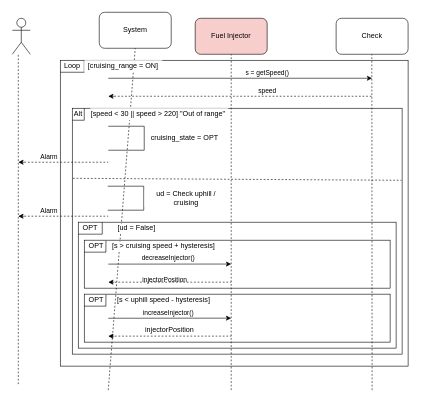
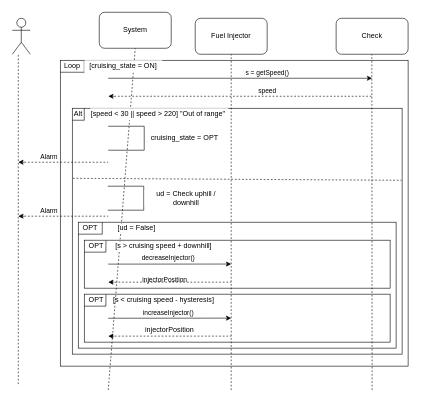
- <mxCell id="10" value="Fuel Injector" style="rounded=1;whiteSpace=wrap;html=1;fillColor=#f8cecc;" parent="1" vertex="1"><mxGeometry x="325" y="30" width="120" height="60" as="geometry" /></mxCell>
+ <mxCell id="10" value="Fuel Injector" style="rounded=1;whiteSpace=wrap;html=1;" parent="1" vertex="1"><mxGeometry x="325" y="30" width="120" height="60" as="geometry" /></mxCell>
- <mxCell id="37" value="[cruising_range = ON]" style="text;html=1;strokeColor=none;align=center;verticalAlign=middle;whiteSpace=wrap;rounded=0;shadow=0;glass=0;sketch=0;labelBackgroundColor=none;fillColor=#ffffff;" parent="1" vertex="1"><mxGeometry x="140" y="100" width="130" height="20" as="geometry" /></mxCell>
+ <mxCell id="37" value="[cruising_state = ON]" style="text;html=1;strokeColor=none;align=center;verticalAlign=middle;whiteSpace=wrap;rounded=0;shadow=0;glass=0;sketch=0;labelBackgroundColor=none;fillColor=#ffffff;" parent="1" vertex="1"><mxGeometry x="140" y="100" width="130" height="20" as="geometry" /></mxCell>
- <mxCell id="43" value="ud = Check uphill / cruising" style="text;html=1;strokeColor=none;fillColor=none;align=center;verticalAlign=middle;whiteSpace=wrap;rounded=0;shadow=0;glass=0;labelBackgroundColor=#ffffff;sketch=0;" parent="1" vertex="1"><mxGeometry x="240" y="310" width="140" height="40" as="geometry" /></mxCell>
+ <mxCell id="43" value="ud = Check uphill / downhill" style="text;html=1;strokeColor=none;fillColor=none;align=center;verticalAlign=middle;whiteSpace=wrap;rounded=0;shadow=0;glass=0;labelBackgroundColor=#ffffff;sketch=0;" parent="1" vertex="1"><mxGeometry x="240" y="310" width="140" height="40" as="geometry" /></mxCell>
- <mxCell id="51" value="[s &amp;gt; cruising speed + hysteresis]" style="text;html=1;strokeColor=none;fillColor=none;align=center;verticalAlign=middle;whiteSpace=wrap;rounded=0;shadow=0;glass=0;labelBackgroundColor=#ffffff;sketch=0;" parent="1" vertex="1"><mxGeometry x="180" y="400" width="185" height="20" as="geometry" /></mxCell>
+ <mxCell id="51" value="[s &amp;gt; cruising speed + downhill]" style="text;html=1;strokeColor=none;fillColor=none;align=center;verticalAlign=middle;whiteSpace=wrap;rounded=0;shadow=0;glass=0;labelBackgroundColor=#ffffff;sketch=0;" parent="1" vertex="1"><mxGeometry x="180" y="400" width="185" height="20" as="geometry" /></mxCell>
- <mxCell id="60" value="[s &amp;lt; uphill speed - hysteresis]" style="text;html=1;strokeColor=none;fillColor=none;align=center;verticalAlign=middle;whiteSpace=wrap;rounded=0;shadow=0;glass=0;labelBackgroundColor=none;sketch=0;" parent="1" vertex="1"><mxGeometry x="185" y="490" width="175" height="20" as="geometry" /></mxCell>
+ <mxCell id="60" value="[s &amp;lt; cruising speed - hysteresis]" style="text;html=1;strokeColor=none;fillColor=none;align=center;verticalAlign=middle;whiteSpace=wrap;rounded=0;shadow=0;glass=0;labelBackgroundColor=none;sketch=0;" parent="1" vertex="1"><mxGeometry x="185" y="490" width="175" height="20" as="geometry" /></mxCell>
